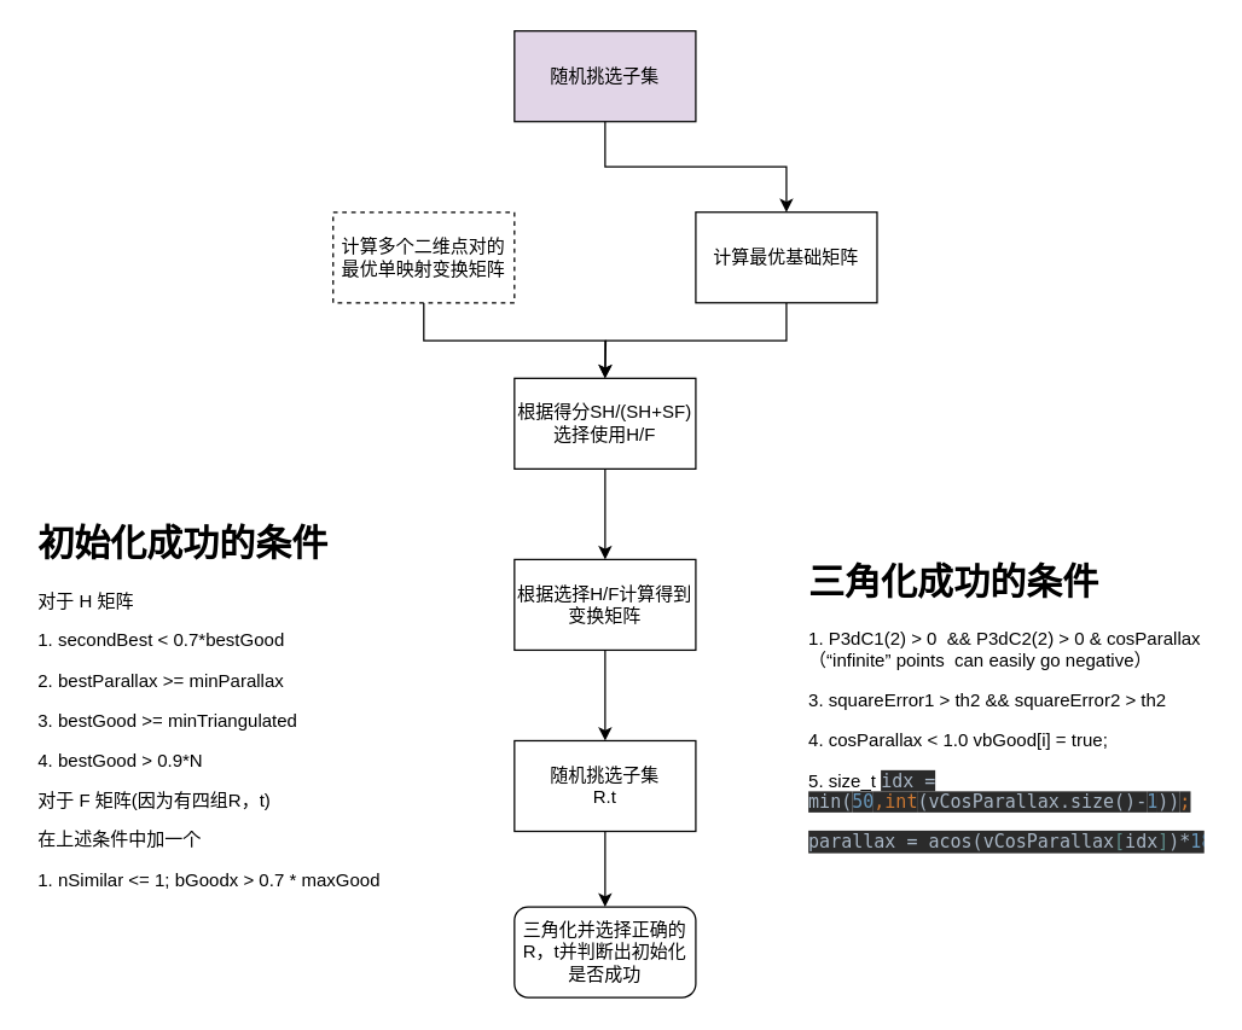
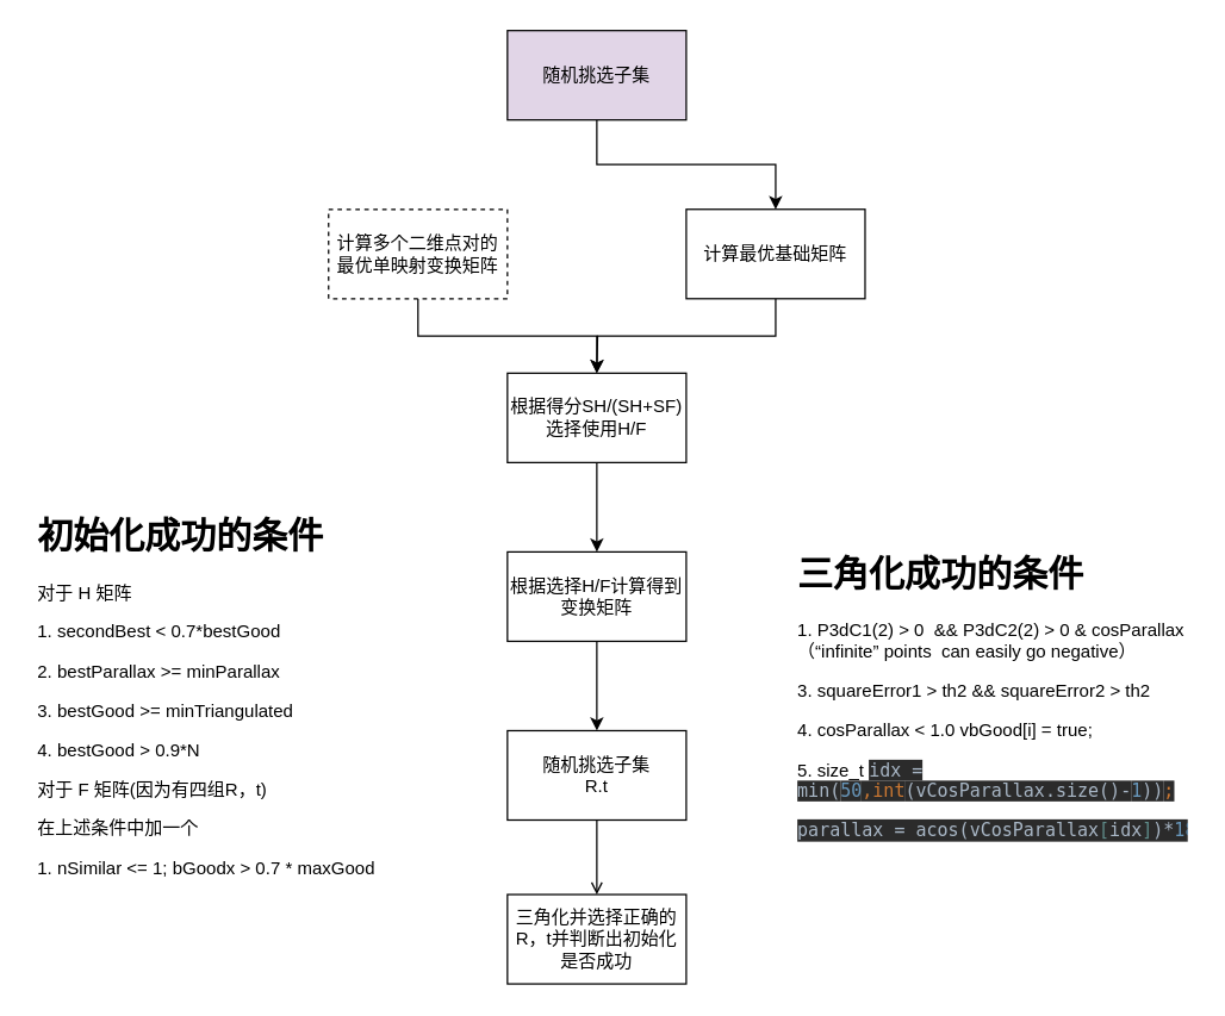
- <mxCell id="12" value="" style="edgeStyle=orthogonalEdgeStyle;rounded=0;orthogonalLoop=1;jettySize=auto;html=1;" edge="1" parent="1" source="13" target="14"><mxGeometry relative="1" as="geometry" /></mxCell>
+ <mxCell id="12" value="" style="edgeStyle=orthogonalEdgeStyle;rounded=0;orthogonalLoop=1;jettySize=auto;html=1;endArrow=open;" edge="1" parent="1" source="13" target="14"><mxGeometry relative="1" as="geometry" /></mxCell>
- <mxCell id="14" value="三角化并选择正确的R，t并判断出初始化是否成功" style="whiteSpace=wrap;html=1;rounded=1;" vertex="1" parent="1"><mxGeometry x="340" y="600" width="120" height="60" as="geometry" /></mxCell>
+ <mxCell id="14" value="三角化并选择正确的R，t并判断出初始化是否成功" style="rounded=0;whiteSpace=wrap;html=1;" vertex="1" parent="1"><mxGeometry x="340" y="600" width="120" height="60" as="geometry" /></mxCell>
